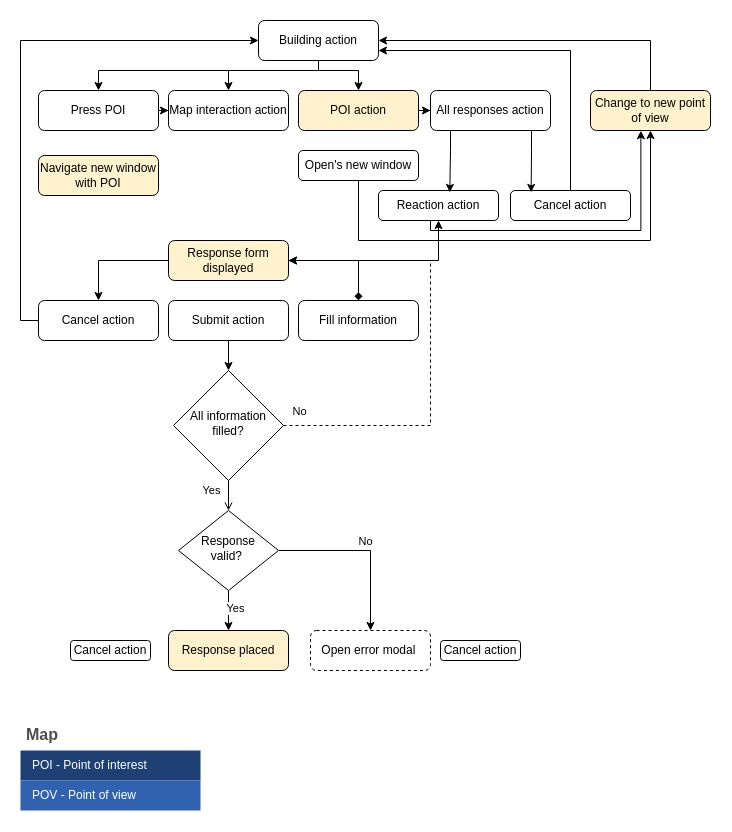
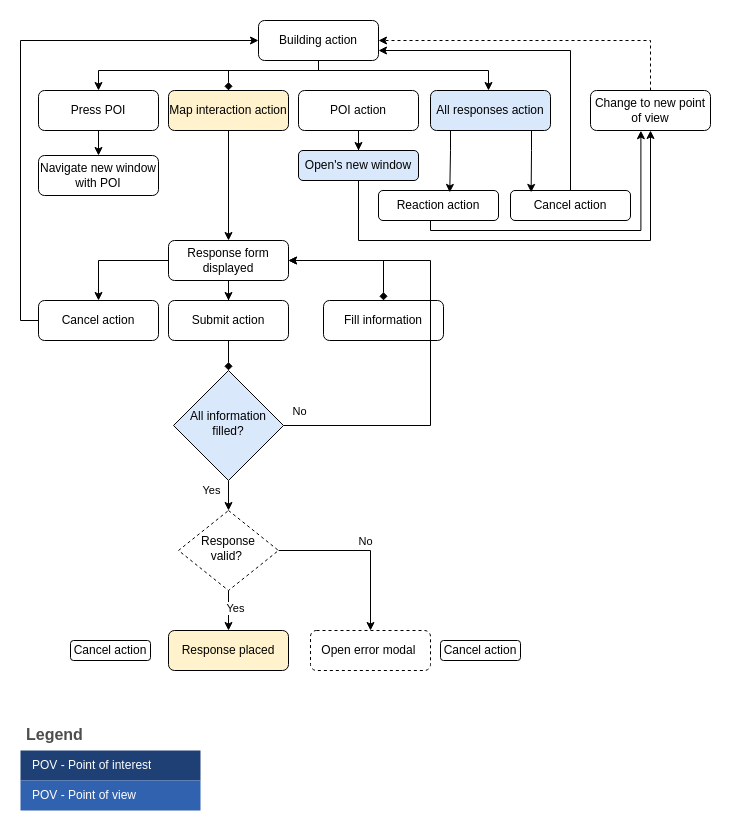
- <mxCell id="37" style="edgeStyle=orthogonalEdgeStyle;rounded=0;orthogonalLoop=1;jettySize=auto;html=1;entryX=1;entryY=0.5;entryDx=0;entryDy=0;" parent="1" source="38" target="33" edge="1"><mxGeometry relative="1" as="geometry"><Array as="points"><mxPoint x="650" y="40" /></Array></mxGeometry></mxCell>
+ <mxCell id="37" style="edgeStyle=orthogonalEdgeStyle;rounded=0;orthogonalLoop=1;jettySize=auto;html=1;entryX=1;entryY=0.5;entryDx=0;entryDy=0;dashed=1;" parent="1" source="38" target="33" edge="1"><mxGeometry relative="1" as="geometry"><Array as="points"><mxPoint x="650" y="40" /></Array></mxGeometry></mxCell>
+ <mxCell id="30" style="edgeStyle=orthogonalEdgeStyle;rounded=0;orthogonalLoop=1;jettySize=auto;html=1;" parent="1" source="33" target="34" edge="1"><mxGeometry relative="1" as="geometry"><Array as="points"><mxPoint x="318" y="70" /><mxPoint x="488" y="70" /></Array></mxGeometry></mxCell>
- <mxCell id="29" style="edgeStyle=orthogonalEdgeStyle;rounded=0;orthogonalLoop=1;jettySize=auto;html=1;entryX=0.5;entryY=0;entryDx=0;entryDy=0;" parent="1" source="33" target="28" edge="1"><mxGeometry relative="1" as="geometry"><Array as="points"><mxPoint x="318" y="70" /><mxPoint x="358" y="70" /></Array></mxGeometry></mxCell>
- <mxCell id="31" style="edgeStyle=orthogonalEdgeStyle;rounded=0;orthogonalLoop=1;jettySize=auto;html=1;" parent="1" source="33" target="26" edge="1"><mxGeometry relative="1" as="geometry"><Array as="points"><mxPoint x="318" y="70" /><mxPoint x="228" y="70" /></Array></mxGeometry></mxCell>
+ <mxCell id="31" style="edgeStyle=orthogonalEdgeStyle;rounded=0;orthogonalLoop=1;jettySize=auto;html=1;endArrow=diamond;" parent="1" source="33" target="26" edge="1"><mxGeometry relative="1" as="geometry"><Array as="points"><mxPoint x="318" y="70" /><mxPoint x="228" y="70" /></Array></mxGeometry></mxCell>
- <mxCell id="2" value="" style="edgeStyle=orthogonalEdgeStyle;rounded=0;orthogonalLoop=1;jettySize=auto;html=1;" parent="1" source="3" target="26" edge="1"><mxGeometry relative="1" as="geometry" /></mxCell>
+ <mxCell id="2" value="" style="edgeStyle=orthogonalEdgeStyle;rounded=0;orthogonalLoop=1;jettySize=auto;html=1;" parent="1" source="3" target="39" edge="1"><mxGeometry relative="1" as="geometry" /></mxCell>
- <mxCell id="26" value="Map interaction action" style="rounded=1;whiteSpace=wrap;html=1;fontSize=12;glass=0;strokeWidth=1;shadow=0;" parent="1" vertex="1"><mxGeometry x="168" y="90" width="120" height="40" as="geometry" /></mxCell>
+ <mxCell id="26" value="Map interaction action" style="rounded=1;whiteSpace=wrap;html=1;fontSize=12;glass=0;strokeWidth=1;shadow=0;fillColor=#fff2cc;" parent="1" vertex="1"><mxGeometry x="168" y="90" width="120" height="40" as="geometry" /></mxCell>
- <mxCell id="28" value="POI action" style="rounded=1;whiteSpace=wrap;html=1;fontSize=12;glass=0;strokeWidth=1;shadow=0;fillColor=#fff2cc;" parent="1" vertex="1"><mxGeometry x="298" y="90" width="120" height="40" as="geometry" /></mxCell>
+ <mxCell id="28" value="POI action" style="rounded=1;whiteSpace=wrap;html=1;fontSize=12;glass=0;strokeWidth=1;shadow=0;" parent="1" vertex="1"><mxGeometry x="298" y="90" width="120" height="40" as="geometry" /></mxCell>
- <mxCell id="27" style="edgeStyle=orthogonalEdgeStyle;rounded=0;orthogonalLoop=1;jettySize=auto;html=1;" edge="1" parent="1" source="28" target="34"><mxGeometry relative="1" as="geometry" /></mxCell>
+ <mxCell id="27" style="edgeStyle=orthogonalEdgeStyle;rounded=0;orthogonalLoop=1;jettySize=auto;html=1;entryX=0.5;entryY=0;entryDx=0;entryDy=0;" edge="1" parent="1" source="28" target="50"><mxGeometry relative="1" as="geometry" /></mxCell>
- <mxCell id="34" value="All responses action" style="rounded=1;whiteSpace=wrap;html=1;fontSize=12;glass=0;strokeWidth=1;shadow=0;" parent="1" vertex="1"><mxGeometry x="430" y="90" width="120" height="40" as="geometry" /></mxCell>
+ <mxCell id="34" value="All responses action" style="rounded=1;whiteSpace=wrap;html=1;fontSize=12;glass=0;strokeWidth=1;shadow=0;fillColor=#dae8fc;" parent="1" vertex="1"><mxGeometry x="430" y="90" width="120" height="40" as="geometry" /></mxCell>
- <mxCell id="38" value="Change to new point of view" style="rounded=1;whiteSpace=wrap;html=1;fontSize=12;glass=0;strokeWidth=1;shadow=0;fillColor=#fff2cc;" parent="1" vertex="1"><mxGeometry x="590" y="90" width="120" height="40" as="geometry" /></mxCell>
+ <mxCell id="38" value="Change to new point of view" style="rounded=1;whiteSpace=wrap;html=1;fontSize=12;glass=0;strokeWidth=1;shadow=0;" parent="1" vertex="1"><mxGeometry x="590" y="90" width="120" height="40" as="geometry" /></mxCell>
- <mxCell id="50" value="Open's new window" style="rounded=1;whiteSpace=wrap;html=1;fontSize=12;glass=0;strokeWidth=1;shadow=0;" parent="1" vertex="1"><mxGeometry x="298" y="150" width="120" height="30" as="geometry" /></mxCell>
+ <mxCell id="50" value="Open's new window" style="rounded=1;whiteSpace=wrap;html=1;fontSize=12;glass=0;strokeWidth=1;shadow=0;fillColor=#dae8fc;" parent="1" vertex="1"><mxGeometry x="298" y="150" width="120" height="30" as="geometry" /></mxCell>
- <mxCell id="39" value="Navigate new window with POI" style="rounded=1;whiteSpace=wrap;html=1;fontSize=12;glass=0;strokeWidth=1;shadow=0;fillColor=#fff2cc;" parent="1" vertex="1"><mxGeometry x="38" y="155" width="120" height="40" as="geometry" /></mxCell>
+ <mxCell id="39" value="Navigate new window with POI" style="rounded=1;whiteSpace=wrap;html=1;fontSize=12;glass=0;strokeWidth=1;shadow=0;" parent="1" vertex="1"><mxGeometry x="38" y="155" width="120" height="40" as="geometry" /></mxCell>
+ <mxCell id="25" style="edgeStyle=orthogonalEdgeStyle;rounded=0;orthogonalLoop=1;jettySize=auto;html=1;" parent="1" source="26" target="14" edge="1"><mxGeometry relative="1" as="geometry" /></mxCell>
- <mxCell id="12" style="edgeStyle=orthogonalEdgeStyle;rounded=0;orthogonalLoop=1;jettySize=auto;html=1;" parent="1" source="14" target="36" edge="1"><mxGeometry relative="1" as="geometry" /></mxCell>
+ <mxCell id="12" style="edgeStyle=orthogonalEdgeStyle;rounded=0;orthogonalLoop=1;jettySize=auto;html=1;entryX=0.5;entryY=0;entryDx=0;entryDy=0;" parent="1" source="14" target="19" edge="1"><mxGeometry relative="1" as="geometry" /></mxCell>
- <mxCell id="14" value="Response form displayed" style="rounded=1;whiteSpace=wrap;html=1;fontSize=12;glass=0;strokeWidth=1;shadow=0;fillColor=#fff2cc;" parent="1" vertex="1"><mxGeometry x="168" y="240" width="120" height="40" as="geometry" /></mxCell>
+ <mxCell id="14" value="Response form displayed" style="rounded=1;whiteSpace=wrap;html=1;fontSize=12;glass=0;strokeWidth=1;shadow=0;" parent="1" vertex="1"><mxGeometry x="168" y="240" width="120" height="40" as="geometry" /></mxCell>
- <mxCell id="17" value="Fill information" style="rounded=1;whiteSpace=wrap;html=1;fontSize=12;glass=0;strokeWidth=1;shadow=0;" parent="1" vertex="1"><mxGeometry x="298" y="300" width="120" height="40" as="geometry" /></mxCell>
+ <mxCell id="17" value="Fill information" style="rounded=1;whiteSpace=wrap;html=1;fontSize=12;glass=0;strokeWidth=1;shadow=0;" parent="1" vertex="1"><mxGeometry x="323" y="300" width="120" height="40" as="geometry" /></mxCell>
- <mxCell id="18" style="edgeStyle=orthogonalEdgeStyle;rounded=0;orthogonalLoop=1;jettySize=auto;html=1;entryX=0.5;entryY=0;entryDx=0;entryDy=0;" parent="1" source="19" target="24" edge="1"><mxGeometry relative="1" as="geometry" /></mxCell>
+ <mxCell id="18" style="edgeStyle=orthogonalEdgeStyle;rounded=0;orthogonalLoop=1;jettySize=auto;html=1;entryX=0.5;entryY=0;entryDx=0;entryDy=0;endArrow=diamond;" parent="1" source="19" target="24" edge="1"><mxGeometry relative="1" as="geometry" /></mxCell>
- <mxCell id="22" style="edgeStyle=orthogonalEdgeStyle;rounded=0;orthogonalLoop=1;jettySize=auto;html=1;entryX=1;entryY=0.5;entryDx=0;entryDy=0;exitX=1;exitY=0.5;exitDx=0;exitDy=0;dashed=1;" parent="1" source="24" target="14" edge="1"><mxGeometry relative="1" as="geometry"><mxPoint x="528" y="435" as="targetPoint" /><Array as="points"><mxPoint x="430" y="425" /><mxPoint x="430" y="260" /></Array></mxGeometry></mxCell>
+ <mxCell id="22" style="edgeStyle=orthogonalEdgeStyle;rounded=0;orthogonalLoop=1;jettySize=auto;html=1;entryX=1;entryY=0.5;entryDx=0;entryDy=0;exitX=1;exitY=0.5;exitDx=0;exitDy=0;" parent="1" source="24" target="14" edge="1"><mxGeometry relative="1" as="geometry"><mxPoint x="528" y="435" as="targetPoint" /><Array as="points"><mxPoint x="430" y="425" /><mxPoint x="430" y="260" /></Array></mxGeometry></mxCell>
- <mxCell id="24" value="All information filled?" style="rhombus;whiteSpace=wrap;html=1;shadow=0;fontFamily=Helvetica;fontSize=12;align=center;strokeWidth=1;spacing=6;spacingTop=-4;" parent="1" vertex="1"><mxGeometry x="173" y="370" width="110" height="110" as="geometry" /></mxCell>
+ <mxCell id="24" value="All information filled?" style="rhombus;whiteSpace=wrap;html=1;shadow=0;fontFamily=Helvetica;fontSize=12;align=center;strokeWidth=1;spacing=6;spacingTop=-4;fillColor=#dae8fc;" parent="1" vertex="1"><mxGeometry x="173" y="370" width="110" height="110" as="geometry" /></mxCell>
- <mxCell id="20" style="edgeStyle=orthogonalEdgeStyle;rounded=0;orthogonalLoop=1;jettySize=auto;html=1;entryX=0.5;entryY=0;entryDx=0;entryDy=0;endArrow=open;" parent="1" source="24" target="9" edge="1"><mxGeometry relative="1" as="geometry" /></mxCell>
+ <mxCell id="20" style="edgeStyle=orthogonalEdgeStyle;rounded=0;orthogonalLoop=1;jettySize=auto;html=1;entryX=0.5;entryY=0;entryDx=0;entryDy=0;" parent="1" source="24" target="9" edge="1"><mxGeometry relative="1" as="geometry" /></mxCell>
- <mxCell id="9" value="Response valid?&amp;nbsp;" style="rhombus;whiteSpace=wrap;html=1;shadow=0;fontFamily=Helvetica;fontSize=12;align=center;strokeWidth=1;spacing=6;spacingTop=-4;" parent="1" vertex="1"><mxGeometry x="178" y="510" width="100" height="80" as="geometry" /></mxCell>
+ <mxCell id="9" value="Response valid?&amp;nbsp;" style="rhombus;whiteSpace=wrap;html=1;shadow=0;fontFamily=Helvetica;fontSize=12;align=center;strokeWidth=1;spacing=6;spacingTop=-4;dashed=1;" parent="1" vertex="1"><mxGeometry x="178" y="510" width="100" height="80" as="geometry" /></mxCell>
- <mxCell id="44" value="Map" style="shape=table;startSize=30;container=1;collapsible=0;childLayout=tableLayout;fontSize=16;align=left;verticalAlign=top;fillColor=none;strokeColor=none;fontColor=#4D4D4D;fontStyle=1;spacingLeft=6;spacing=0;resizable=0;" parent="1" vertex="1"><mxGeometry x="20" y="720" width="180" height="90" as="geometry" /></mxCell>
+ <mxCell id="44" value="Legend" style="shape=table;startSize=30;container=1;collapsible=0;childLayout=tableLayout;fontSize=16;align=left;verticalAlign=top;fillColor=none;strokeColor=none;fontColor=#4D4D4D;fontStyle=1;spacingLeft=6;spacing=0;resizable=0;" parent="1" vertex="1"><mxGeometry x="20" y="720" width="180" height="90" as="geometry" /></mxCell>
- <mxCell id="46" value="POI - Point of interest" style="shape=partialRectangle;html=1;whiteSpace=wrap;connectable=0;strokeColor=inherit;overflow=hidden;fillColor=#1E4074;top=0;left=0;bottom=0;right=0;pointerEvents=1;fontSize=12;align=left;fontColor=#FFFFFF;gradientColor=none;spacingLeft=10;spacingRight=4;" parent="45" vertex="1"><mxGeometry width="180" height="30" as="geometry"><mxRectangle width="180" height="30" as="alternateBounds" /></mxGeometry></mxCell>
+ <mxCell id="46" value="POV - Point of interest" style="shape=partialRectangle;html=1;whiteSpace=wrap;connectable=0;strokeColor=inherit;overflow=hidden;fillColor=#1E4074;top=0;left=0;bottom=0;right=0;pointerEvents=1;fontSize=12;align=left;fontColor=#FFFFFF;gradientColor=none;spacingLeft=10;spacingRight=4;" parent="45" vertex="1"><mxGeometry width="180" height="30" as="geometry"><mxRectangle width="180" height="30" as="alternateBounds" /></mxGeometry></mxCell>
